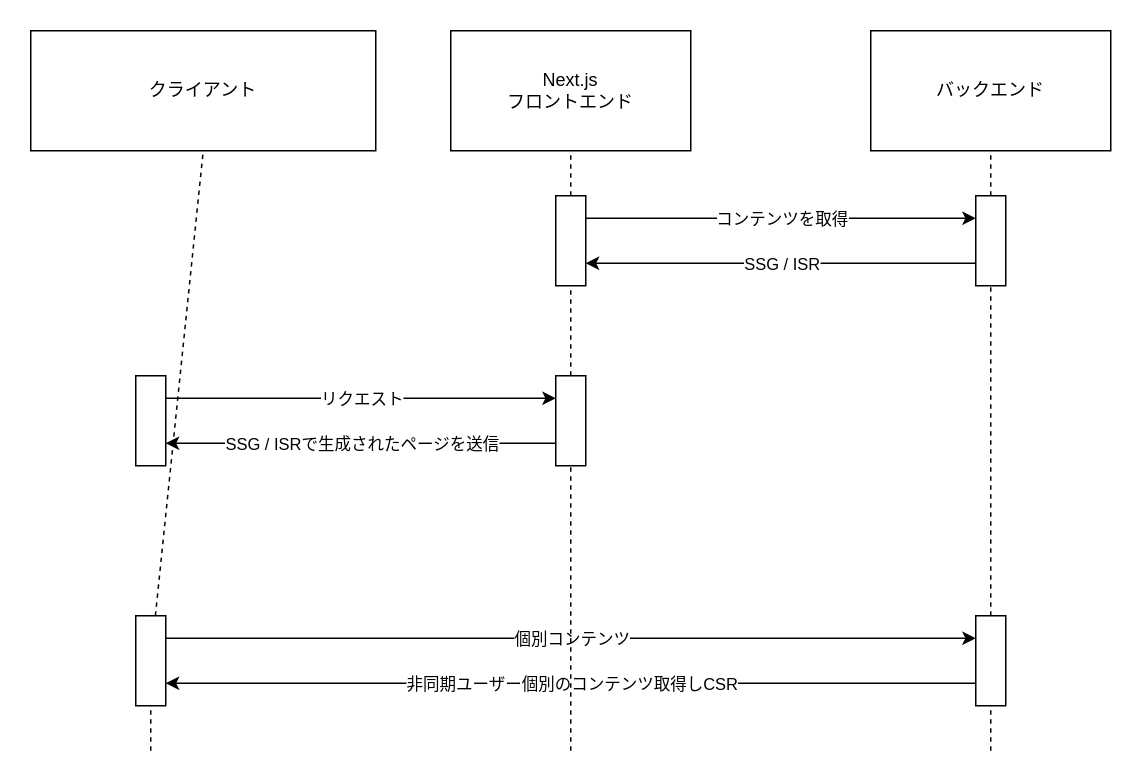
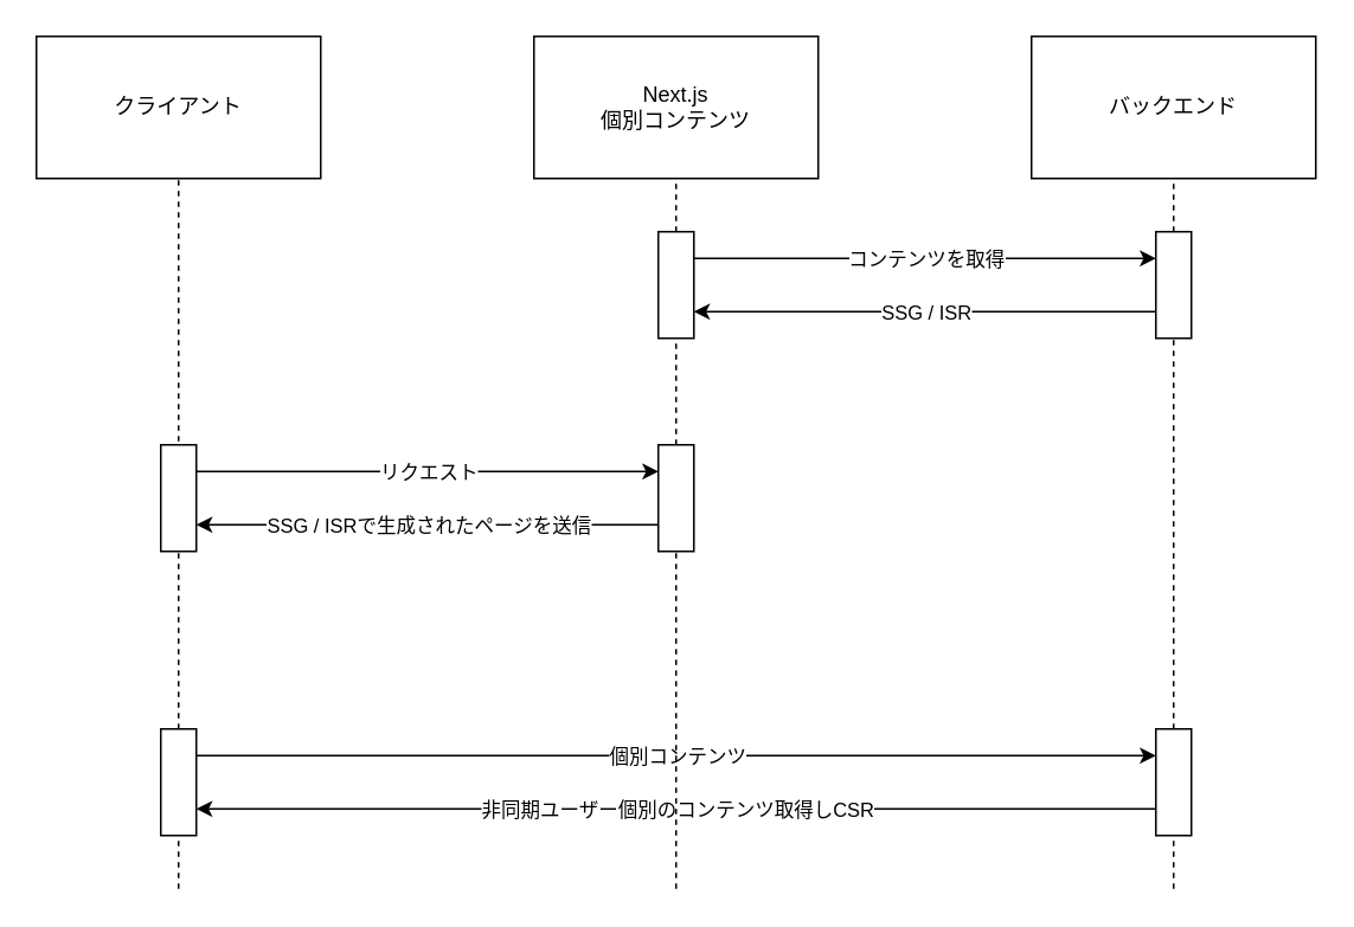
- <mxCell id="2" value="クライアント" style="rounded=0;whiteSpace=wrap;html=1;" vertex="1" parent="1"><mxGeometry x="20" y="20" width="230" height="80" as="geometry" /></mxCell>
+ <mxCell id="2" value="クライアント" style="rounded=0;whiteSpace=wrap;html=1;" vertex="1" parent="1"><mxGeometry x="20" y="20" width="160" height="80" as="geometry" /></mxCell>
- <mxCell id="3" value="Next.js&lt;br&gt;フロントエンド" style="rounded=0;whiteSpace=wrap;html=1;" vertex="1" parent="1"><mxGeometry x="300" y="20" width="160" height="80" as="geometry" /></mxCell>
+ <mxCell id="3" value="Next.js&lt;br&gt;個別コンテンツ" style="rounded=0;whiteSpace=wrap;html=1;" vertex="1" parent="1"><mxGeometry x="300" y="20" width="160" height="80" as="geometry" /></mxCell>
